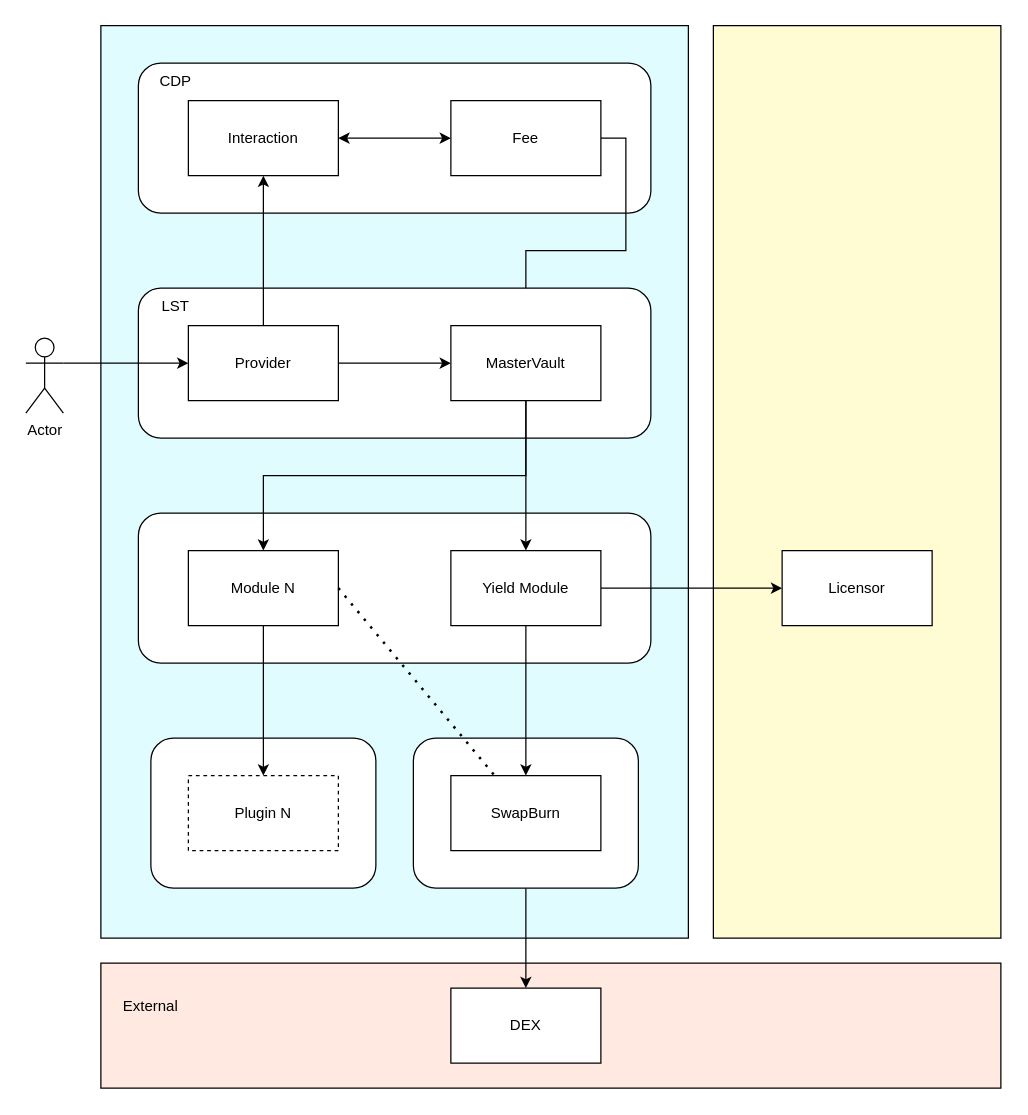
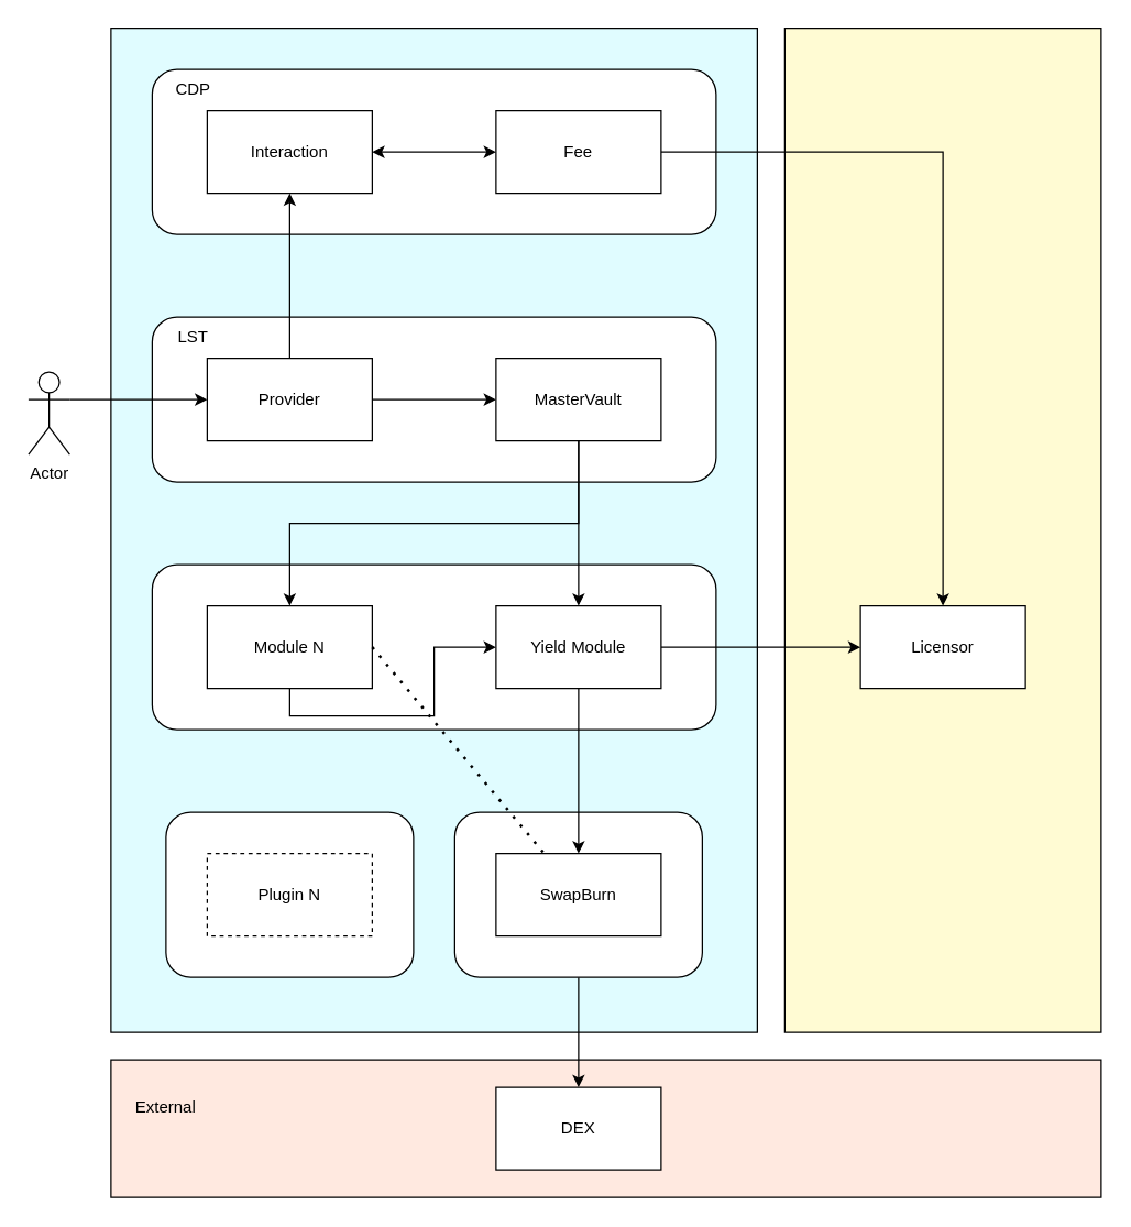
- <mxCell id="11" style="edgeStyle=orthogonalEdgeStyle;rounded=0;orthogonalLoop=1;jettySize=auto;html=1;exitX=1;exitY=0.5;exitDx=0;exitDy=0;" edge="1" parent="1" source="12" target="19"><mxGeometry relative="1" as="geometry" /></mxCell>
+ <mxCell id="11" style="edgeStyle=orthogonalEdgeStyle;rounded=0;orthogonalLoop=1;jettySize=auto;html=1;exitX=1;exitY=0.5;exitDx=0;exitDy=0;entryX=0.5;entryY=0;entryDx=0;entryDy=0;" edge="1" parent="1" source="12" target="27"><mxGeometry relative="1" as="geometry" /></mxCell>
- <mxCell id="20" style="edgeStyle=orthogonalEdgeStyle;rounded=0;orthogonalLoop=1;jettySize=auto;html=1;exitX=0.5;exitY=1;exitDx=0;exitDy=0;entryX=0.5;entryY=0;entryDx=0;entryDy=0;" edge="1" parent="1" source="21" target="29"><mxGeometry relative="1" as="geometry" /></mxCell>
+ <mxCell id="20" style="edgeStyle=orthogonalEdgeStyle;rounded=0;orthogonalLoop=1;jettySize=auto;html=1;exitX=0.5;exitY=1;exitDx=0;exitDy=0;" edge="1" parent="1" source="21" target="24"><mxGeometry relative="1" as="geometry" /></mxCell>
